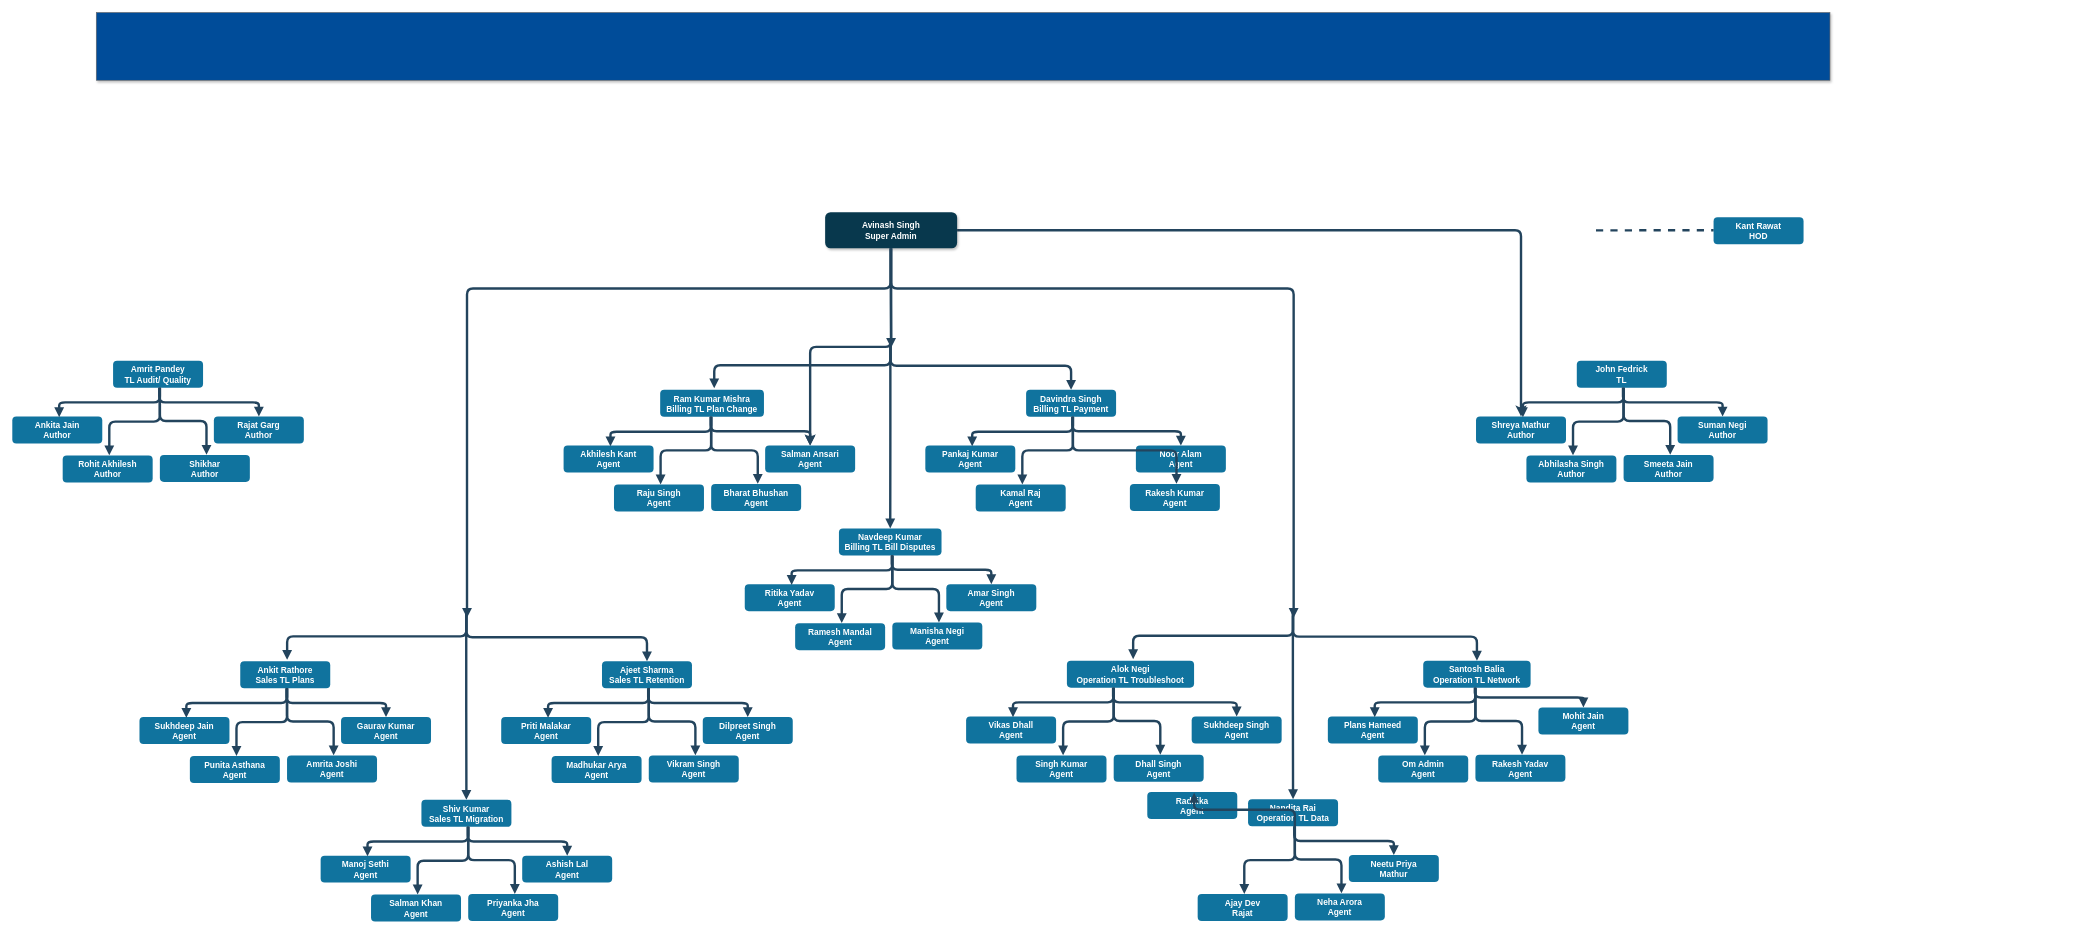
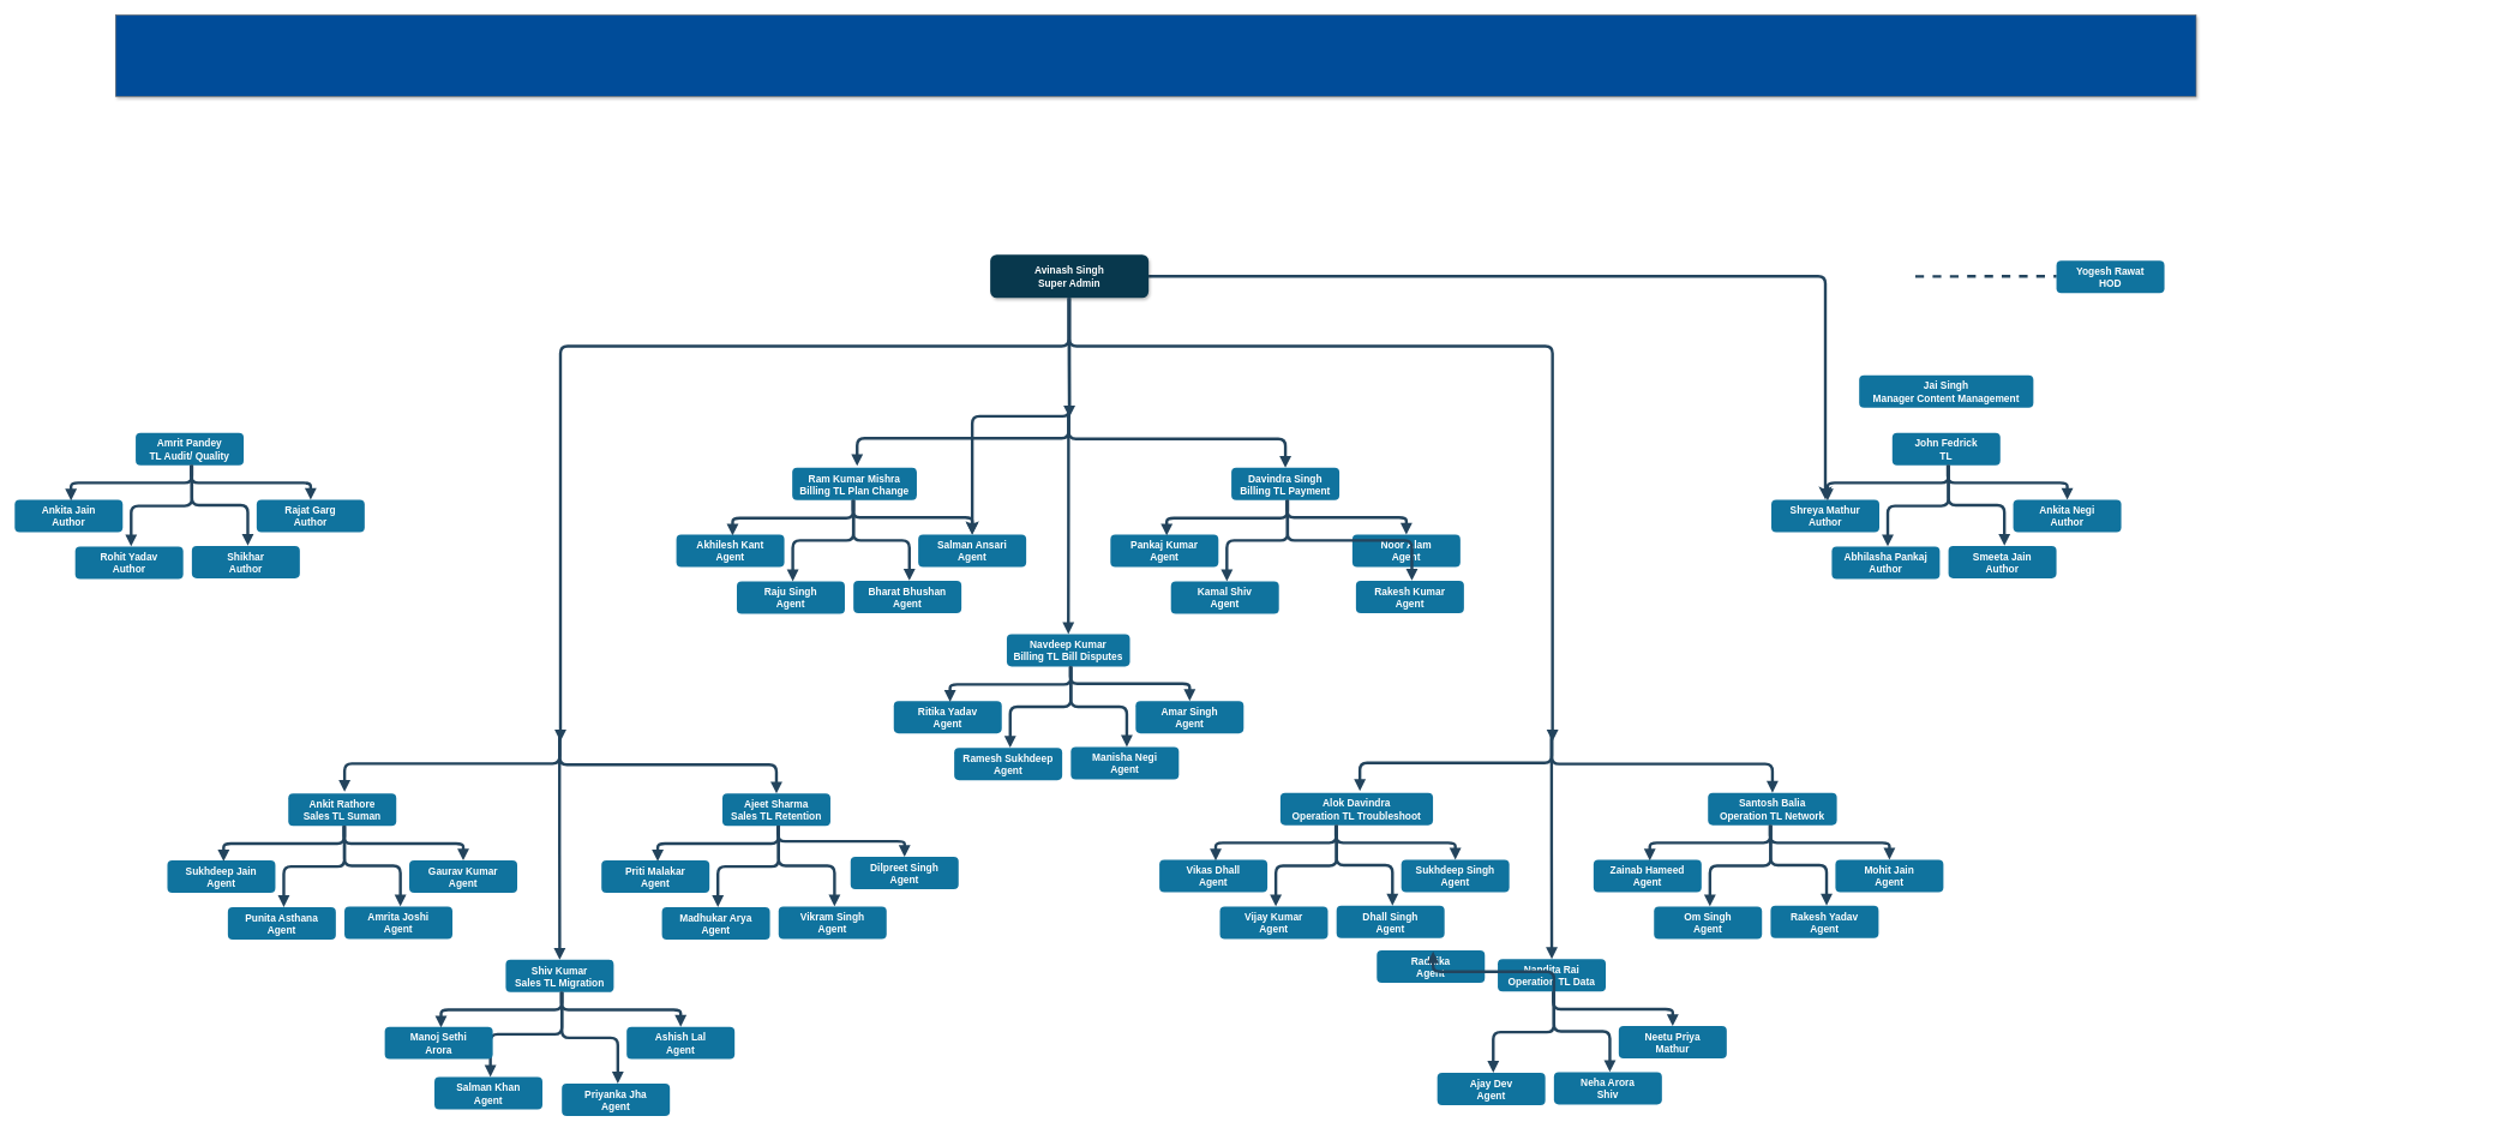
- <mxCell id="108" value="Kant Rawat&#10;HOD" style="rounded=1;fillColor=#10739E;strokeColor=none;shadow=0;gradientColor=none;fontStyle=1;fontColor=#FFFFFF;fontSize=14;verticalAlign=middle;" parent="1" vertex="1"><mxGeometry x="2856" y="361.5" width="150" height="45" as="geometry" /></mxCell>
+ <mxCell id="108" value="Yogesh Rawat&#10;HOD" style="rounded=1;fillColor=#10739E;strokeColor=none;shadow=0;gradientColor=none;fontStyle=1;fontColor=#FFFFFF;fontSize=14;verticalAlign=middle;" parent="1" vertex="1"><mxGeometry x="2856" y="361.5" width="150" height="45" as="geometry" /></mxCell>
+ <mxCell id="106" value="Jai Singh&#10;Manager Content Management" style="rounded=1;fillColor=#10739E;strokeColor=none;shadow=0;gradientColor=none;fontStyle=1;fontColor=#FFFFFF;fontSize=14;verticalAlign=middle;" parent="1" vertex="1"><mxGeometry x="2582" y="520.5" width="242" height="45" as="geometry" /></mxCell>
- <mxCell id="103" value="Suman Negi &#10;Author" style="rounded=1;fillColor=#10739E;strokeColor=none;shadow=0;gradientColor=none;fontStyle=1;fontColor=#FFFFFF;fontSize=14;aspect=fixed;verticalAlign=middle;" parent="1" vertex="1"><mxGeometry x="2796" y="693.5" width="150" height="45" as="geometry" /></mxCell>
+ <mxCell id="103" value="Ankita Negi &#10;Author" style="rounded=1;fillColor=#10739E;strokeColor=none;shadow=0;gradientColor=none;fontStyle=1;fontColor=#FFFFFF;fontSize=14;aspect=fixed;verticalAlign=middle;" parent="1" vertex="1"><mxGeometry x="2796" y="693.5" width="150" height="45" as="geometry" /></mxCell>
- <mxCell id="62" value="Noor Alam&#10;Agent" style="rounded=1;fillColor=#10739E;strokeColor=none;shadow=0;gradientColor=none;fontStyle=1;fontColor=#FFFFFF;fontSize=14;aspect=fixed;verticalAlign=middle;" parent="1" vertex="1"><mxGeometry x="1893" y="742" width="150" height="45" as="geometry" /></mxCell>
+ <mxCell id="62" value="Noor Alam&#10;Agent" style="rounded=1;fillColor=#10739E;strokeColor=none;shadow=0;gradientColor=none;fontStyle=1;fontColor=#FFFFFF;fontSize=14;aspect=fixed;verticalAlign=middle;" parent="1" vertex="1"><mxGeometry x="1878" y="742" width="150" height="45" as="geometry" /></mxCell>
- <mxCell id="109" value="Rohit Akhilesh&#10;Author" style="rounded=1;fillColor=#10739E;strokeColor=none;shadow=0;gradientColor=none;fontStyle=1;fontColor=#FFFFFF;fontSize=14;aspect=fixed;verticalAlign=middle;" parent="1" vertex="1"><mxGeometry x="104" y="758.5" width="150" height="45" as="geometry" /></mxCell>
+ <mxCell id="109" value="Rohit Yadav&#10;Author" style="rounded=1;fillColor=#10739E;strokeColor=none;shadow=0;gradientColor=none;fontStyle=1;fontColor=#FFFFFF;fontSize=14;aspect=fixed;verticalAlign=middle;" parent="1" vertex="1"><mxGeometry x="104" y="758.5" width="150" height="45" as="geometry" /></mxCell>
- <mxCell id="97" value="Abhilasha Singh&#10;Author" style="rounded=1;fillColor=#10739E;strokeColor=none;shadow=0;gradientColor=none;fontStyle=1;fontColor=#FFFFFF;fontSize=14;aspect=fixed;verticalAlign=middle;" parent="1" vertex="1"><mxGeometry x="2544" y="758.5" width="150" height="45" as="geometry" /></mxCell>
+ <mxCell id="97" value="Abhilasha Pankaj&#10;Author" style="rounded=1;fillColor=#10739E;strokeColor=none;shadow=0;gradientColor=none;fontStyle=1;fontColor=#FFFFFF;fontSize=14;aspect=fixed;verticalAlign=middle;" parent="1" vertex="1"><mxGeometry x="2544" y="758.5" width="150" height="45" as="geometry" /></mxCell>
- <mxCell id="56" value="Kamal Raj&#10;Agent" style="rounded=1;fillColor=#10739E;strokeColor=none;shadow=0;gradientColor=none;fontStyle=1;fontColor=#FFFFFF;fontSize=14;aspect=fixed;verticalAlign=middle;" parent="1" vertex="1"><mxGeometry x="1626" y="807" width="150" height="45" as="geometry" /></mxCell>
+ <mxCell id="56" value="Kamal Shiv&#10;Agent" style="rounded=1;fillColor=#10739E;strokeColor=none;shadow=0;gradientColor=none;fontStyle=1;fontColor=#FFFFFF;fontSize=14;aspect=fixed;verticalAlign=middle;" parent="1" vertex="1"><mxGeometry x="1626" y="807" width="150" height="45" as="geometry" /></mxCell>
- <mxCell id="47" value="Ramesh Mandal&#10;Agent" style="rounded=1;fillColor=#10739E;strokeColor=none;shadow=0;gradientColor=none;fontStyle=1;fontColor=#FFFFFF;fontSize=14;aspect=fixed;verticalAlign=middle;" parent="1" vertex="1"><mxGeometry x="1325" y="1038" width="150" height="45" as="geometry" /></mxCell>
+ <mxCell id="47" value="Ramesh Sukhdeep&#10;Agent" style="rounded=1;fillColor=#10739E;strokeColor=none;shadow=0;gradientColor=none;fontStyle=1;fontColor=#FFFFFF;fontSize=14;aspect=fixed;verticalAlign=middle;" parent="1" vertex="1"><mxGeometry x="1325" y="1038" width="150" height="45" as="geometry" /></mxCell>
- <mxCell id="69" value="Alok Negi&#10;Operation TL Troubleshoot" style="rounded=1;fillColor=#10739E;strokeColor=none;shadow=0;gradientColor=none;fontStyle=1;fontColor=#FFFFFF;fontSize=14;verticalAlign=middle;" parent="1" vertex="1"><mxGeometry x="1778" y="1100.5" width="212" height="45" as="geometry" /></mxCell>
+ <mxCell id="69" value="Alok Davindra&#10;Operation TL Troubleshoot" style="rounded=1;fillColor=#10739E;strokeColor=none;shadow=0;gradientColor=none;fontStyle=1;fontColor=#FFFFFF;fontSize=14;verticalAlign=middle;" parent="1" vertex="1"><mxGeometry x="1778" y="1100.5" width="212" height="45" as="geometry" /></mxCell>
- <mxCell id="9" value="Ankit Rathore&#10;Sales TL Plans" style="rounded=1;fillColor=#10739E;strokeColor=none;shadow=0;gradientColor=none;fontStyle=1;fontColor=#FFFFFF;fontSize=14;verticalAlign=middle;" parent="1" vertex="1"><mxGeometry x="400" y="1101.5" width="150" height="45" as="geometry" /></mxCell>
+ <mxCell id="9" value="Ankit Rathore&#10;Sales TL Suman" style="rounded=1;fillColor=#10739E;strokeColor=none;shadow=0;gradientColor=none;fontStyle=1;fontColor=#FFFFFF;fontSize=14;verticalAlign=middle;" parent="1" vertex="1"><mxGeometry x="400" y="1101.5" width="150" height="45" as="geometry" /></mxCell>
- <mxCell id="92" value="Mohit Jain&#10;Agent" style="rounded=1;fillColor=#10739E;strokeColor=none;shadow=0;gradientColor=none;fontStyle=1;fontColor=#FFFFFF;fontSize=14;aspect=fixed;verticalAlign=middle;" parent="1" vertex="1"><mxGeometry x="2564" y="1178.5" width="150" height="45" as="geometry" /></mxCell>
+ <mxCell id="92" value="Mohit Jain&#10;Agent" style="rounded=1;fillColor=#10739E;strokeColor=none;shadow=0;gradientColor=none;fontStyle=1;fontColor=#FFFFFF;fontSize=14;aspect=fixed;verticalAlign=middle;" parent="1" vertex="1"><mxGeometry x="2549" y="1193.5" width="150" height="45" as="geometry" /></mxCell>
- <mxCell id="89" value="Plans Hameed&#10;Agent" style="rounded=1;fillColor=#10739E;strokeColor=none;shadow=0;gradientColor=none;fontStyle=1;fontColor=#FFFFFF;fontSize=14;aspect=fixed;verticalAlign=middle;" parent="1" vertex="1"><mxGeometry x="2213" y="1193.5" width="150" height="45" as="geometry" /></mxCell>
+ <mxCell id="89" value="Zainab Hameed&#10;Agent" style="rounded=1;fillColor=#10739E;strokeColor=none;shadow=0;gradientColor=none;fontStyle=1;fontColor=#FFFFFF;fontSize=14;aspect=fixed;verticalAlign=middle;" parent="1" vertex="1"><mxGeometry x="2213" y="1193.5" width="150" height="45" as="geometry" /></mxCell>
- <mxCell id="74" value="Sukhdeep Singh&#10;Agent" style="rounded=1;fillColor=#10739E;strokeColor=none;shadow=0;gradientColor=none;fontStyle=1;fontColor=#FFFFFF;fontSize=14;aspect=fixed;verticalAlign=middle;" parent="1" vertex="1"><mxGeometry x="1986" y="1193.5" width="150" height="45" as="geometry" /></mxCell>
+ <mxCell id="74" value="Sukhdeep Singh&#10;Agent" style="rounded=1;fillColor=#10739E;strokeColor=none;shadow=0;gradientColor=none;fontStyle=1;fontColor=#FFFFFF;fontSize=14;aspect=fixed;verticalAlign=middle;" parent="1" vertex="1"><mxGeometry x="1946" y="1193.5" width="150" height="45" as="geometry" /></mxCell>
- <mxCell id="32" value="Dilpreet Singh&#10;Agent" style="rounded=1;fillColor=#10739E;strokeColor=none;shadow=0;gradientColor=none;fontStyle=1;fontColor=#FFFFFF;fontSize=14;aspect=fixed;verticalAlign=middle;" parent="1" vertex="1"><mxGeometry x="1171" y="1194.5" width="150" height="45" as="geometry" /></mxCell>
+ <mxCell id="32" value="Dilpreet Singh&#10;Agent" style="rounded=1;fillColor=#10739E;strokeColor=none;shadow=0;gradientColor=none;fontStyle=1;fontColor=#FFFFFF;fontSize=14;aspect=fixed;verticalAlign=middle;" parent="1" vertex="1"><mxGeometry x="1181" y="1189.5" width="150" height="45" as="geometry" /></mxCell>
- <mxCell id="68" value="Singh Kumar&#10;Agent" style="rounded=1;fillColor=#10739E;strokeColor=none;shadow=0;gradientColor=none;fontStyle=1;fontColor=#FFFFFF;fontSize=14;aspect=fixed;verticalAlign=middle;" parent="1" vertex="1"><mxGeometry x="1694" y="1258.5" width="150" height="45" as="geometry" /></mxCell>
+ <mxCell id="68" value="Vijay Kumar&#10;Agent" style="rounded=1;fillColor=#10739E;strokeColor=none;shadow=0;gradientColor=none;fontStyle=1;fontColor=#FFFFFF;fontSize=14;aspect=fixed;verticalAlign=middle;" parent="1" vertex="1"><mxGeometry x="1694" y="1258.5" width="150" height="45" as="geometry" /></mxCell>
- <mxCell id="86" value="Om Admin&#10;Agent" style="rounded=1;fillColor=#10739E;strokeColor=none;shadow=0;gradientColor=none;fontStyle=1;fontColor=#FFFFFF;fontSize=14;aspect=fixed;verticalAlign=middle;" parent="1" vertex="1"><mxGeometry x="2297" y="1258.5" width="150" height="45" as="geometry" /></mxCell>
+ <mxCell id="86" value="Om Singh&#10;Agent" style="rounded=1;fillColor=#10739E;strokeColor=none;shadow=0;gradientColor=none;fontStyle=1;fontColor=#FFFFFF;fontSize=14;aspect=fixed;verticalAlign=middle;" parent="1" vertex="1"><mxGeometry x="2297" y="1258.5" width="150" height="45" as="geometry" /></mxCell>
- <mxCell id="20" value="Manoj Sethi&#10;Agent" style="rounded=1;fillColor=#10739E;strokeColor=none;shadow=0;gradientColor=none;fontStyle=1;fontColor=#FFFFFF;fontSize=14;aspect=fixed;verticalAlign=middle;" parent="1" vertex="1"><mxGeometry x="534" y="1425.5" width="150" height="45" as="geometry" /></mxCell>
+ <mxCell id="20" value="Manoj Sethi&#10;Arora" style="rounded=1;fillColor=#10739E;strokeColor=none;shadow=0;gradientColor=none;fontStyle=1;fontColor=#FFFFFF;fontSize=14;aspect=fixed;verticalAlign=middle;" parent="1" vertex="1"><mxGeometry x="534" y="1425.5" width="150" height="45" as="geometry" /></mxCell>
- <mxCell id="84" value="Neha Arora&#10;Agent" style="rounded=1;fillColor=#10739E;strokeColor=none;shadow=0;gradientColor=none;fontStyle=1;fontColor=#FFFFFF;fontSize=14;aspect=fixed;verticalAlign=middle;" parent="1" vertex="1"><mxGeometry x="2158" y="1488.5" width="150" height="45" as="geometry" /></mxCell>
+ <mxCell id="84" value="Neha Arora&#10;Shiv" style="rounded=1;fillColor=#10739E;strokeColor=none;shadow=0;gradientColor=none;fontStyle=1;fontColor=#FFFFFF;fontSize=14;aspect=fixed;verticalAlign=middle;" parent="1" vertex="1"><mxGeometry x="2158" y="1488.5" width="150" height="45" as="geometry" /></mxCell>
- <mxCell id="77" value="Ajay Dev&#10;Rajat" style="rounded=1;fillColor=#10739E;strokeColor=none;shadow=0;gradientColor=none;fontStyle=1;fontColor=#FFFFFF;fontSize=14;aspect=fixed;verticalAlign=middle;" parent="1" vertex="1"><mxGeometry x="1996" y="1489.5" width="150" height="45" as="geometry" /></mxCell>
+ <mxCell id="77" value="Ajay Dev&#10;Agent" style="rounded=1;fillColor=#10739E;strokeColor=none;shadow=0;gradientColor=none;fontStyle=1;fontColor=#FFFFFF;fontSize=14;aspect=fixed;verticalAlign=middle;" parent="1" vertex="1"><mxGeometry x="1996" y="1489.5" width="150" height="45" as="geometry" /></mxCell>
- <mxCell id="17" value="Salman Khan&#10;Agent" style="rounded=1;fillColor=#10739E;strokeColor=none;shadow=0;gradientColor=none;fontStyle=1;fontColor=#FFFFFF;fontSize=14;aspect=fixed;verticalAlign=middle;" parent="1" vertex="1"><mxGeometry x="618" y="1490.5" width="150" height="45" as="geometry" /></mxCell>
+ <mxCell id="17" value="Salman Khan&#10;Agent" style="rounded=1;fillColor=#10739E;strokeColor=none;shadow=0;gradientColor=none;fontStyle=1;fontColor=#FFFFFF;fontSize=14;aspect=fixed;verticalAlign=middle;" parent="1" vertex="1"><mxGeometry x="603" y="1495.5" width="150" height="45" as="geometry" /></mxCell>
- <mxCell id="24" value="Priyanka Jha&#10;Agent" style="rounded=1;fillColor=#10739E;strokeColor=none;shadow=0;gradientColor=none;fontStyle=1;fontColor=#FFFFFF;fontSize=14;aspect=fixed;verticalAlign=middle;" parent="1" vertex="1"><mxGeometry x="780" y="1489.5" width="150" height="45" as="geometry" /></mxCell>
+ <mxCell id="24" value="Priyanka Jha&#10;Agent" style="rounded=1;fillColor=#10739E;strokeColor=none;shadow=0;gradientColor=none;fontStyle=1;fontColor=#FFFFFF;fontSize=14;aspect=fixed;verticalAlign=middle;" parent="1" vertex="1"><mxGeometry x="780" y="1504.5" width="150" height="45" as="geometry" /></mxCell>
